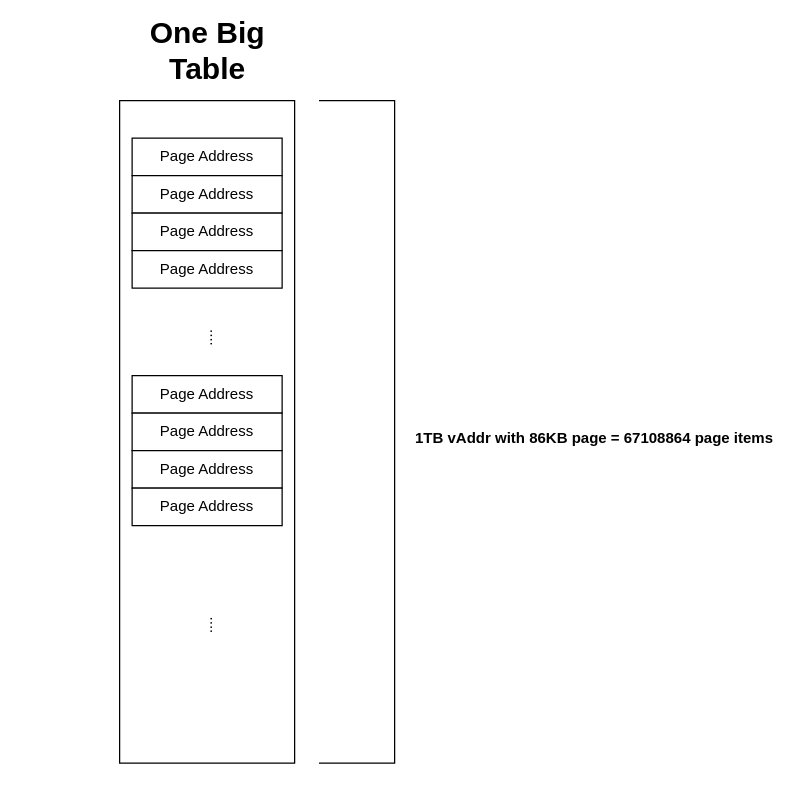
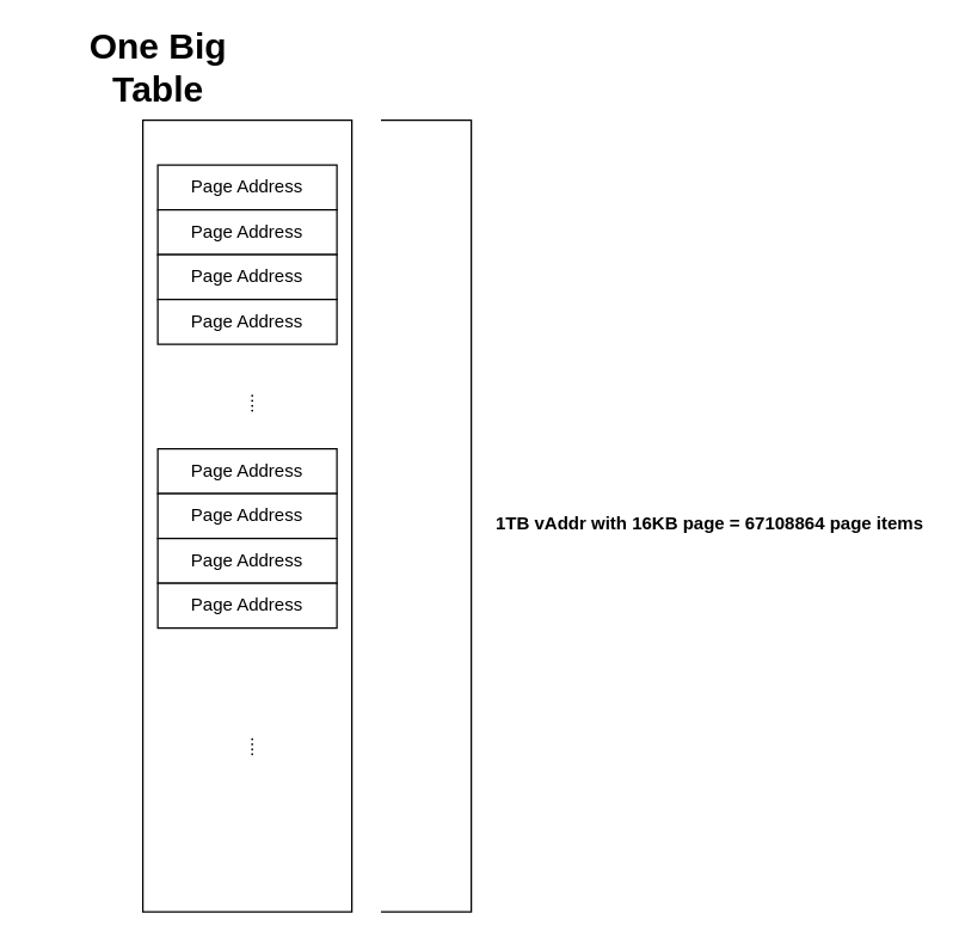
- <mxCell id="3" value="One Big&lt;br&gt;Table" style="text;strokeColor=none;fillColor=none;html=1;fontSize=24;fontStyle=1;verticalAlign=middle;align=center;" vertex="1" parent="1"><mxGeometry x="115" y="20" width="100" height="40" as="geometry" /></mxCell>
+ <mxCell id="3" value="One Big&lt;br&gt;Table" style="text;strokeColor=none;fillColor=none;html=1;fontSize=24;fontStyle=1;verticalAlign=middle;align=center;" vertex="1" parent="1"><mxGeometry x="55" y="25" width="100" height="40" as="geometry" /></mxCell>
- <mxCell id="15" value="&lt;b&gt;1TB vAddr with 86KB page = 67108864 page items&lt;/b&gt;" style="text;html=1;strokeColor=none;fillColor=none;align=center;verticalAlign=middle;whiteSpace=wrap;overflow=hidden;" vertex="1" parent="1"><mxGeometry x="330" y="340" width="290" height="20" as="geometry" /></mxCell>
+ <mxCell id="15" value="&lt;b&gt;1TB vAddr with 16KB page = 67108864 page items&lt;/b&gt;" style="text;html=1;strokeColor=none;fillColor=none;align=center;verticalAlign=middle;whiteSpace=wrap;overflow=hidden;" vertex="1" parent="1"><mxGeometry x="330" y="340" width="290" height="20" as="geometry" /></mxCell>
